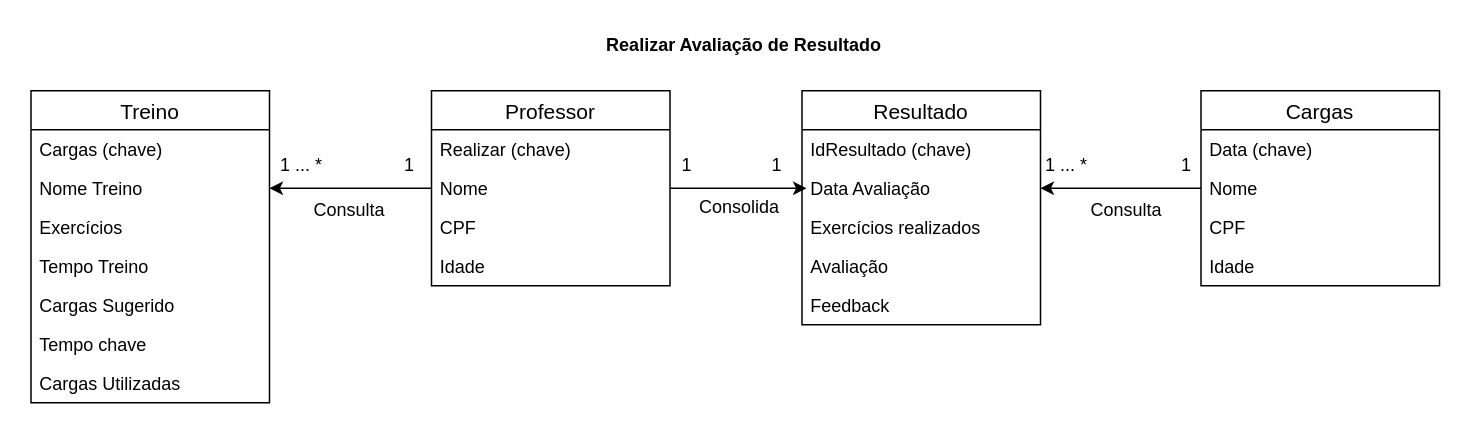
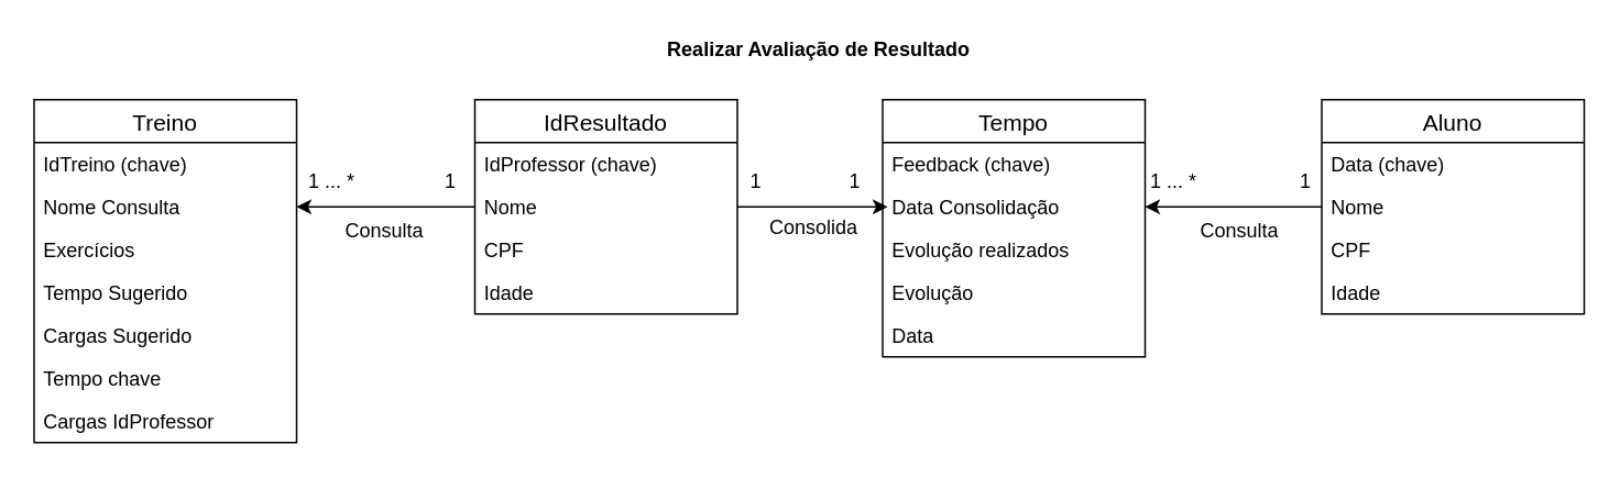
- <mxCell id="11" value="Professor" style="swimlane;fontStyle=0;childLayout=stackLayout;horizontal=1;startSize=26;horizontalStack=0;resizeParent=1;resizeParentMax=0;resizeLast=0;collapsible=1;marginBottom=0;align=center;fontSize=14;" vertex="1" parent="1"><mxGeometry x="287" y="60" width="159" height="130" as="geometry" /></mxCell>
+ <mxCell id="11" value="IdResultado" style="swimlane;fontStyle=0;childLayout=stackLayout;horizontal=1;startSize=26;horizontalStack=0;resizeParent=1;resizeParentMax=0;resizeLast=0;collapsible=1;marginBottom=0;align=center;fontSize=14;" vertex="1" parent="1"><mxGeometry x="287" y="60" width="159" height="130" as="geometry" /></mxCell>
- <mxCell id="24" value="Resultado" style="swimlane;fontStyle=0;childLayout=stackLayout;horizontal=1;startSize=26;horizontalStack=0;resizeParent=1;resizeParentMax=0;resizeLast=0;collapsible=1;marginBottom=0;align=center;fontSize=14;" vertex="1" parent="1"><mxGeometry x="534" y="60" width="159" height="156" as="geometry" /></mxCell>
+ <mxCell id="24" value="Tempo" style="swimlane;fontStyle=0;childLayout=stackLayout;horizontal=1;startSize=26;horizontalStack=0;resizeParent=1;resizeParentMax=0;resizeLast=0;collapsible=1;marginBottom=0;align=center;fontSize=14;" vertex="1" parent="1"><mxGeometry x="534" y="60" width="159" height="156" as="geometry" /></mxCell>
- <mxCell id="30" value="Cargas" style="swimlane;fontStyle=0;childLayout=stackLayout;horizontal=1;startSize=26;horizontalStack=0;resizeParent=1;resizeParentMax=0;resizeLast=0;collapsible=1;marginBottom=0;align=center;fontSize=14;" vertex="1" parent="1"><mxGeometry x="800" y="60" width="159" height="130" as="geometry" /></mxCell>
+ <mxCell id="30" value="Aluno" style="swimlane;fontStyle=0;childLayout=stackLayout;horizontal=1;startSize=26;horizontalStack=0;resizeParent=1;resizeParentMax=0;resizeLast=0;collapsible=1;marginBottom=0;align=center;fontSize=14;" vertex="1" parent="1"><mxGeometry x="800" y="60" width="159" height="130" as="geometry" /></mxCell>
- <mxCell id="17" value="Cargas (chave)" style="text;strokeColor=none;fillColor=none;spacingLeft=4;spacingRight=4;overflow=hidden;rotatable=0;points=[[0,0.5],[1,0.5]];portConstraint=eastwest;fontSize=12;" vertex="1" parent="16"><mxGeometry y="26" width="159" height="26" as="geometry" /></mxCell>
+ <mxCell id="17" value="IdTreino (chave)" style="text;strokeColor=none;fillColor=none;spacingLeft=4;spacingRight=4;overflow=hidden;rotatable=0;points=[[0,0.5],[1,0.5]];portConstraint=eastwest;fontSize=12;" vertex="1" parent="16"><mxGeometry y="26" width="159" height="26" as="geometry" /></mxCell>
- <mxCell id="12" value="Realizar (chave)" style="text;strokeColor=none;fillColor=none;spacingLeft=4;spacingRight=4;overflow=hidden;rotatable=0;points=[[0,0.5],[1,0.5]];portConstraint=eastwest;fontSize=12;" vertex="1" parent="11"><mxGeometry y="26" width="159" height="26" as="geometry" /></mxCell>
+ <mxCell id="12" value="IdProfessor (chave)" style="text;strokeColor=none;fillColor=none;spacingLeft=4;spacingRight=4;overflow=hidden;rotatable=0;points=[[0,0.5],[1,0.5]];portConstraint=eastwest;fontSize=12;" vertex="1" parent="11"><mxGeometry y="26" width="159" height="26" as="geometry" /></mxCell>
- <mxCell id="25" value="IdResultado (chave)" style="text;strokeColor=none;fillColor=none;spacingLeft=4;spacingRight=4;overflow=hidden;rotatable=0;points=[[0,0.5],[1,0.5]];portConstraint=eastwest;fontSize=12;" vertex="1" parent="24"><mxGeometry y="26" width="159" height="26" as="geometry" /></mxCell>
+ <mxCell id="25" value="Feedback (chave)" style="text;strokeColor=none;fillColor=none;spacingLeft=4;spacingRight=4;overflow=hidden;rotatable=0;points=[[0,0.5],[1,0.5]];portConstraint=eastwest;fontSize=12;" vertex="1" parent="24"><mxGeometry y="26" width="159" height="26" as="geometry" /></mxCell>
- <mxCell id="18" value="Nome Treino" style="text;strokeColor=none;fillColor=none;spacingLeft=4;spacingRight=4;overflow=hidden;rotatable=0;points=[[0,0.5],[1,0.5]];portConstraint=eastwest;fontSize=12;" vertex="1" parent="16"><mxGeometry y="52" width="159" height="26" as="geometry" /></mxCell>
+ <mxCell id="18" value="Nome Consulta" style="text;strokeColor=none;fillColor=none;spacingLeft=4;spacingRight=4;overflow=hidden;rotatable=0;points=[[0,0.5],[1,0.5]];portConstraint=eastwest;fontSize=12;" vertex="1" parent="16"><mxGeometry y="52" width="159" height="26" as="geometry" /></mxCell>
- <mxCell id="26" value="Data Avaliação" style="text;strokeColor=none;fillColor=none;spacingLeft=4;spacingRight=4;overflow=hidden;rotatable=0;points=[[0,0.5],[1,0.5]];portConstraint=eastwest;fontSize=12;" vertex="1" parent="24"><mxGeometry y="52" width="159" height="26" as="geometry" /></mxCell>
+ <mxCell id="26" value="Data Consolidação" style="text;strokeColor=none;fillColor=none;spacingLeft=4;spacingRight=4;overflow=hidden;rotatable=0;points=[[0,0.5],[1,0.5]];portConstraint=eastwest;fontSize=12;" vertex="1" parent="24"><mxGeometry y="52" width="159" height="26" as="geometry" /></mxCell>
- <mxCell id="27" value="Exercícios realizados" style="text;strokeColor=none;fillColor=none;spacingLeft=4;spacingRight=4;overflow=hidden;rotatable=0;points=[[0,0.5],[1,0.5]];portConstraint=eastwest;fontSize=12;" vertex="1" parent="24"><mxGeometry y="78" width="159" height="26" as="geometry" /></mxCell>
+ <mxCell id="27" value="Evolução realizados" style="text;strokeColor=none;fillColor=none;spacingLeft=4;spacingRight=4;overflow=hidden;rotatable=0;points=[[0,0.5],[1,0.5]];portConstraint=eastwest;fontSize=12;" vertex="1" parent="24"><mxGeometry y="78" width="159" height="26" as="geometry" /></mxCell>
- <mxCell id="20" value="Tempo Treino" style="text;strokeColor=none;fillColor=none;spacingLeft=4;spacingRight=4;overflow=hidden;rotatable=0;points=[[0,0.5],[1,0.5]];portConstraint=eastwest;fontSize=12;" vertex="1" parent="16"><mxGeometry y="104" width="159" height="26" as="geometry" /></mxCell>
+ <mxCell id="20" value="Tempo Sugerido" style="text;strokeColor=none;fillColor=none;spacingLeft=4;spacingRight=4;overflow=hidden;rotatable=0;points=[[0,0.5],[1,0.5]];portConstraint=eastwest;fontSize=12;" vertex="1" parent="16"><mxGeometry y="104" width="159" height="26" as="geometry" /></mxCell>
- <mxCell id="28" value="Avaliação" style="text;strokeColor=none;fillColor=none;spacingLeft=4;spacingRight=4;overflow=hidden;rotatable=0;points=[[0,0.5],[1,0.5]];portConstraint=eastwest;fontSize=12;" vertex="1" parent="24"><mxGeometry y="104" width="159" height="26" as="geometry" /></mxCell>
+ <mxCell id="28" value="Evolução" style="text;strokeColor=none;fillColor=none;spacingLeft=4;spacingRight=4;overflow=hidden;rotatable=0;points=[[0,0.5],[1,0.5]];portConstraint=eastwest;fontSize=12;" vertex="1" parent="24"><mxGeometry y="104" width="159" height="26" as="geometry" /></mxCell>
- <mxCell id="29" value="Feedback" style="text;strokeColor=none;fillColor=none;spacingLeft=4;spacingRight=4;overflow=hidden;rotatable=0;points=[[0,0.5],[1,0.5]];portConstraint=eastwest;fontSize=12;" vertex="1" parent="24"><mxGeometry y="130" width="159" height="26" as="geometry" /></mxCell>
+ <mxCell id="29" value="Data" style="text;strokeColor=none;fillColor=none;spacingLeft=4;spacingRight=4;overflow=hidden;rotatable=0;points=[[0,0.5],[1,0.5]];portConstraint=eastwest;fontSize=12;" vertex="1" parent="24"><mxGeometry y="130" width="159" height="26" as="geometry" /></mxCell>
- <mxCell id="23" value="Cargas Utilizadas" style="text;strokeColor=none;fillColor=none;spacingLeft=4;spacingRight=4;overflow=hidden;rotatable=0;points=[[0,0.5],[1,0.5]];portConstraint=eastwest;fontSize=12;" vertex="1" parent="16"><mxGeometry y="182" width="159" height="26" as="geometry" /></mxCell>
+ <mxCell id="23" value="Cargas IdProfessor" style="text;strokeColor=none;fillColor=none;spacingLeft=4;spacingRight=4;overflow=hidden;rotatable=0;points=[[0,0.5],[1,0.5]];portConstraint=eastwest;fontSize=12;" vertex="1" parent="16"><mxGeometry y="182" width="159" height="26" as="geometry" /></mxCell>
